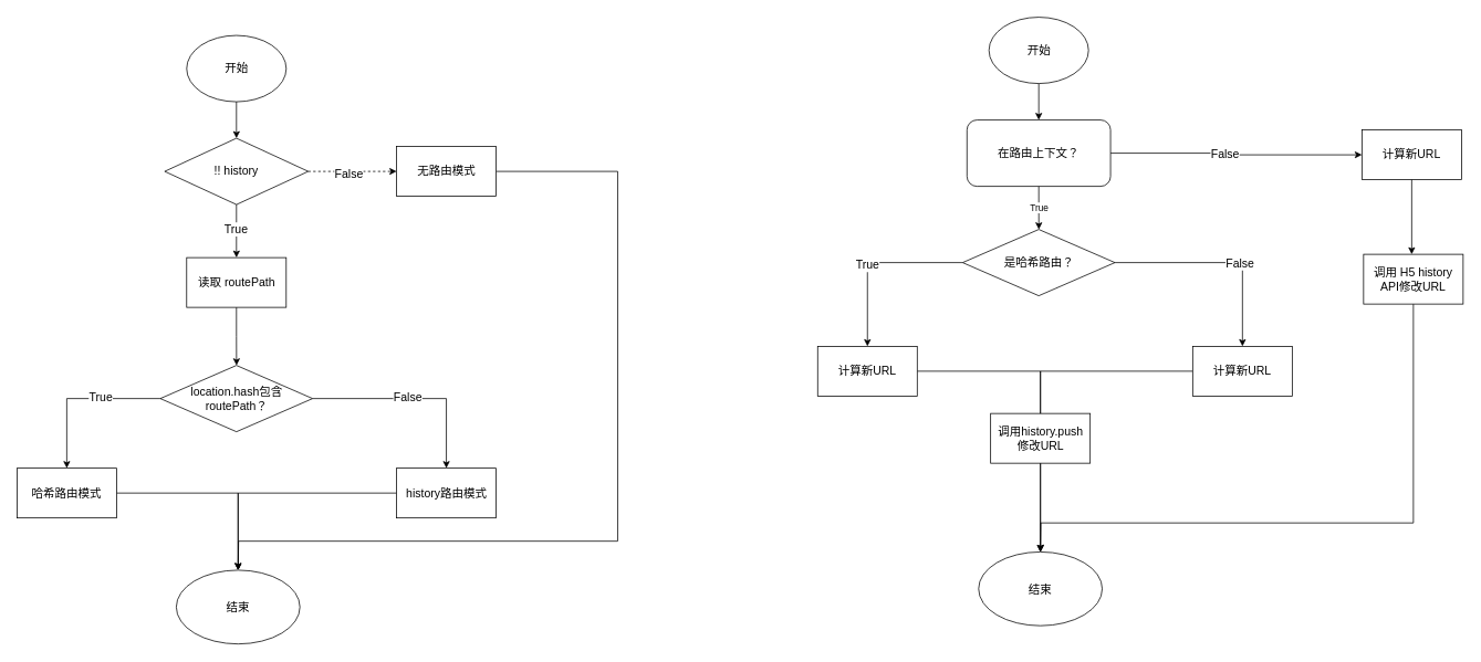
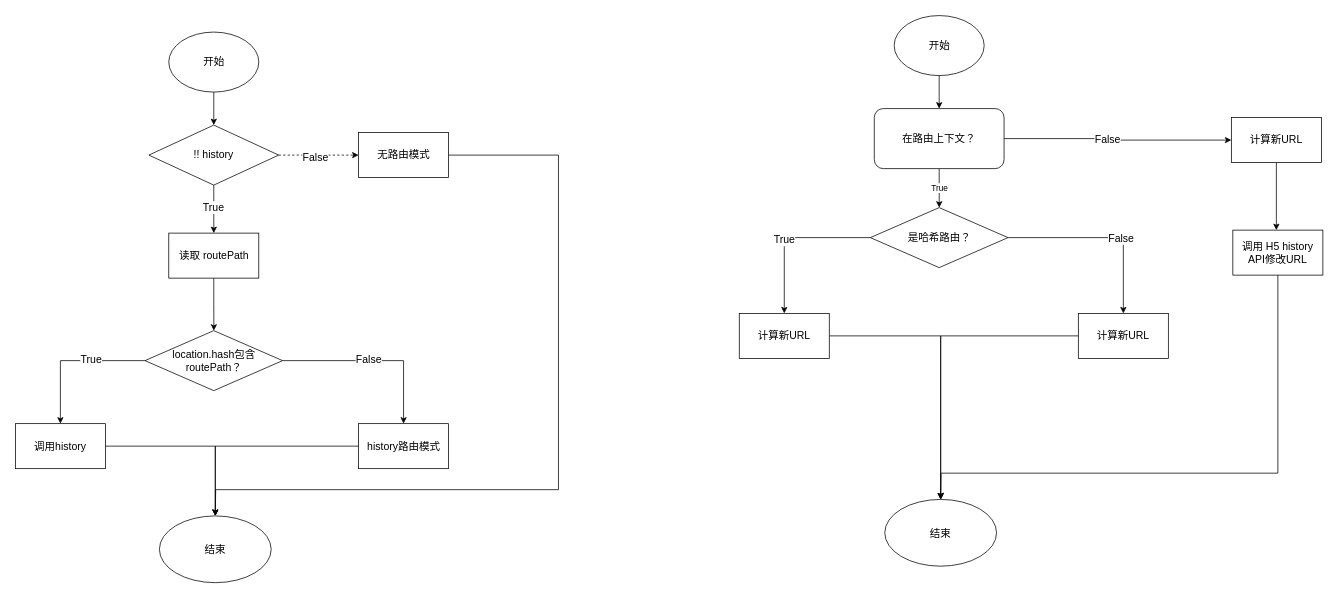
- <mxCell id="43" value="调用history.push&lt;br&gt;修改URL" style="whiteSpace=wrap;html=1;fontSize=14;labelBorderColor=none;" vertex="1" parent="1"><mxGeometry x="1193.5" y="498" width="120" height="60" as="geometry" /></mxCell>
- <mxCell id="19" value="哈希路由模式" style="whiteSpace=wrap;html=1;fontSize=14;labelBorderColor=none;" vertex="1" parent="1"><mxGeometry x="20" y="564" width="120" height="60" as="geometry" /></mxCell>
+ <mxCell id="19" value="调用history" style="whiteSpace=wrap;html=1;fontSize=14;labelBorderColor=none;" vertex="1" parent="1"><mxGeometry x="20" y="564" width="120" height="60" as="geometry" /></mxCell>
